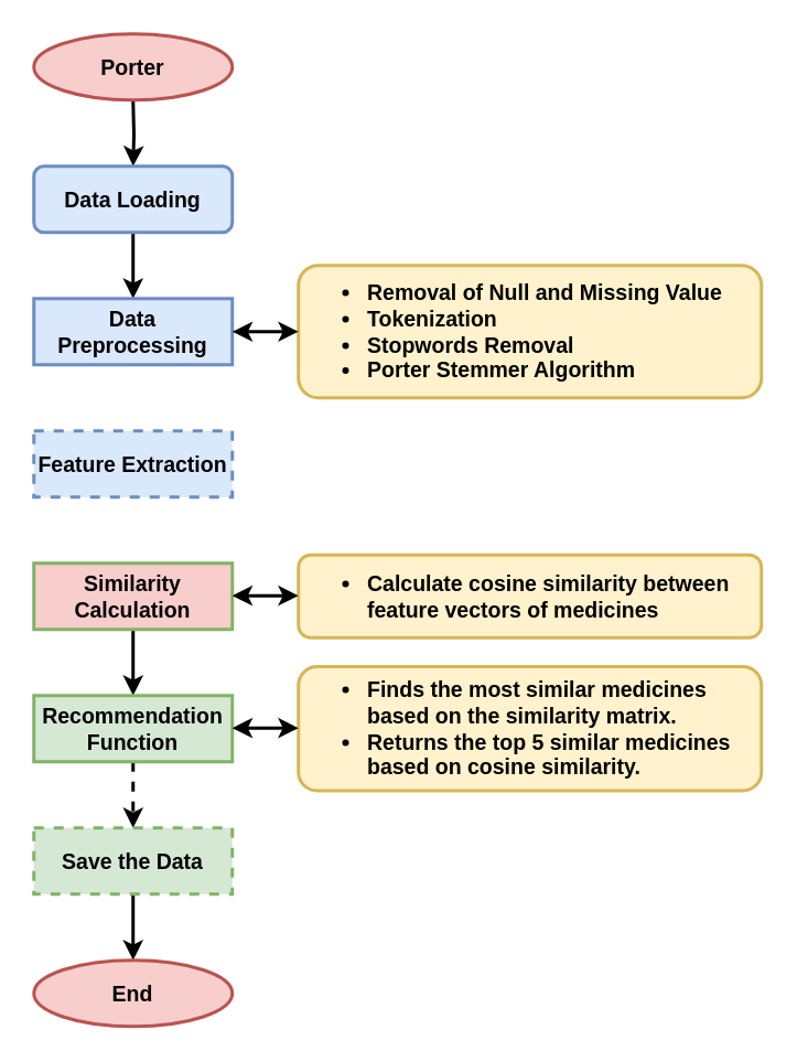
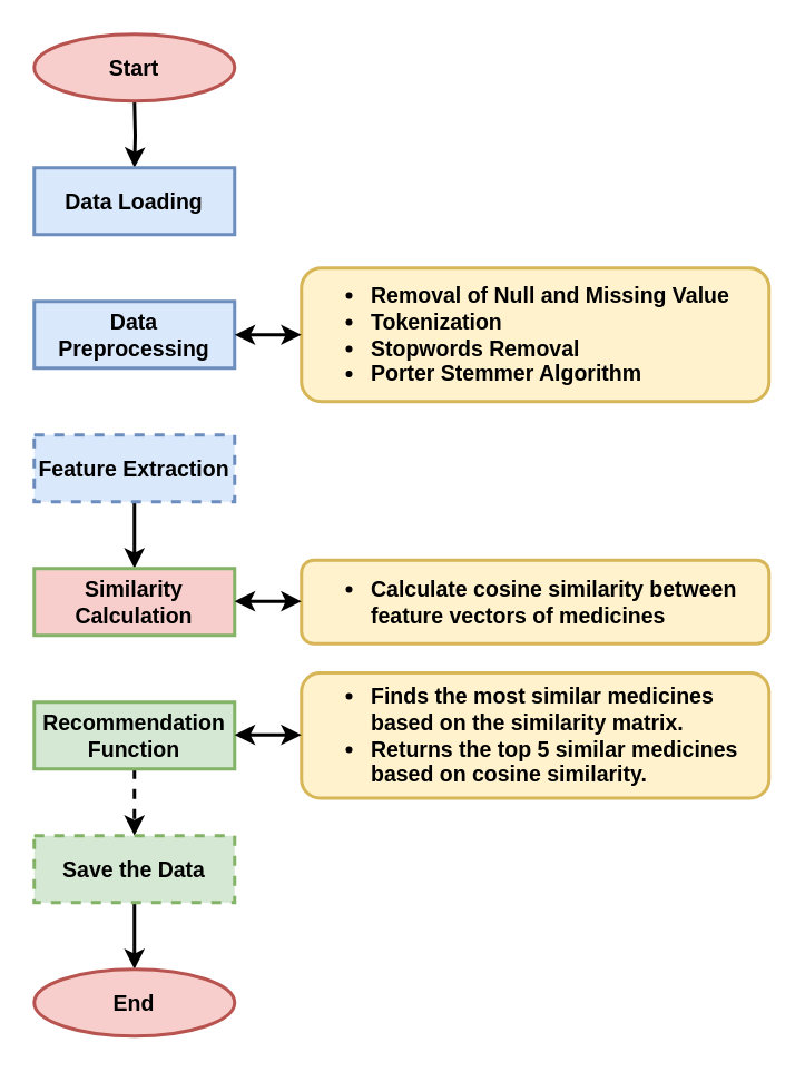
- <mxCell id="14" value="Porter" style="ellipse;whiteSpace=wrap;html=1;fontSize=13;strokeWidth=2;fontStyle=1;fillColor=#f8cecc;strokeColor=#b85450;" vertex="1" parent="1"><mxGeometry x="20" y="20" width="120" height="40" as="geometry" /></mxCell>
+ <mxCell id="14" value="Start" style="ellipse;whiteSpace=wrap;html=1;fontSize=13;strokeWidth=2;fontStyle=1;fillColor=#f8cecc;strokeColor=#b85450;" vertex="1" parent="1"><mxGeometry x="20" y="20" width="120" height="40" as="geometry" /></mxCell>
- <mxCell id="4" value="Data Loading" style="whiteSpace=wrap;html=1;fontSize=13;strokeWidth=2;fontStyle=1;fillColor=#dae8fc;strokeColor=#6c8ebf;rounded=1;" vertex="1" parent="1"><mxGeometry x="20" y="100" width="120" height="40" as="geometry" /></mxCell>
+ <mxCell id="4" value="Data Loading" style="rounded=0;whiteSpace=wrap;html=1;fontSize=13;strokeWidth=2;fontStyle=1;fillColor=#dae8fc;strokeColor=#6c8ebf;" vertex="1" parent="1"><mxGeometry x="20" y="100" width="120" height="40" as="geometry" /></mxCell>
- <mxCell id="3" style="edgeStyle=orthogonalEdgeStyle;rounded=0;orthogonalLoop=1;jettySize=auto;html=1;exitX=0.5;exitY=1;exitDx=0;exitDy=0;entryX=0.5;entryY=0;entryDx=0;entryDy=0;fontSize=13;strokeWidth=2;fontStyle=1" edge="1" parent="1" source="4" target="5"><mxGeometry relative="1" as="geometry" /></mxCell>
+ <mxCell id="6" style="edgeStyle=orthogonalEdgeStyle;rounded=0;orthogonalLoop=1;jettySize=auto;html=1;exitX=0.5;exitY=1;exitDx=0;exitDy=0;entryX=0.5;entryY=0;entryDx=0;entryDy=0;fontSize=13;strokeWidth=2;fontStyle=1" edge="1" parent="1" source="7" target="9"><mxGeometry relative="1" as="geometry" /></mxCell>
- <mxCell id="8" style="edgeStyle=orthogonalEdgeStyle;rounded=0;orthogonalLoop=1;jettySize=auto;html=1;exitX=0.5;exitY=1;exitDx=0;exitDy=0;entryX=0.5;entryY=0;entryDx=0;entryDy=0;fontSize=13;strokeWidth=2;fontStyle=1" edge="1" parent="1" source="9" target="11"><mxGeometry relative="1" as="geometry" /></mxCell>
